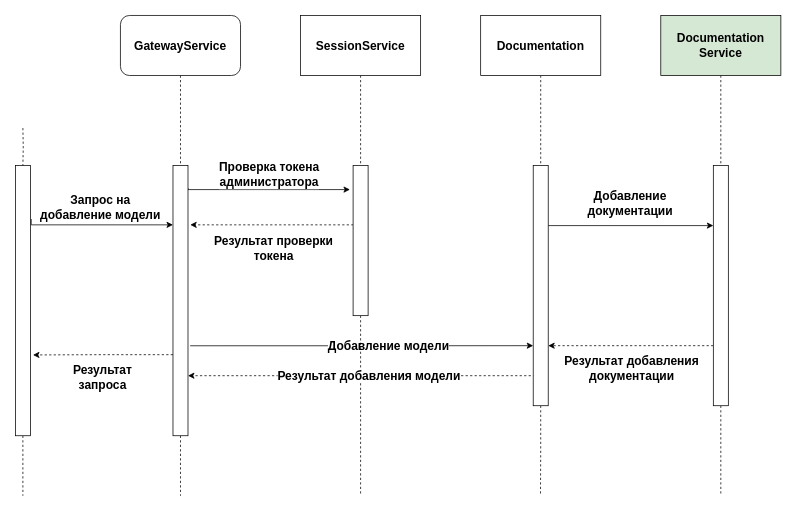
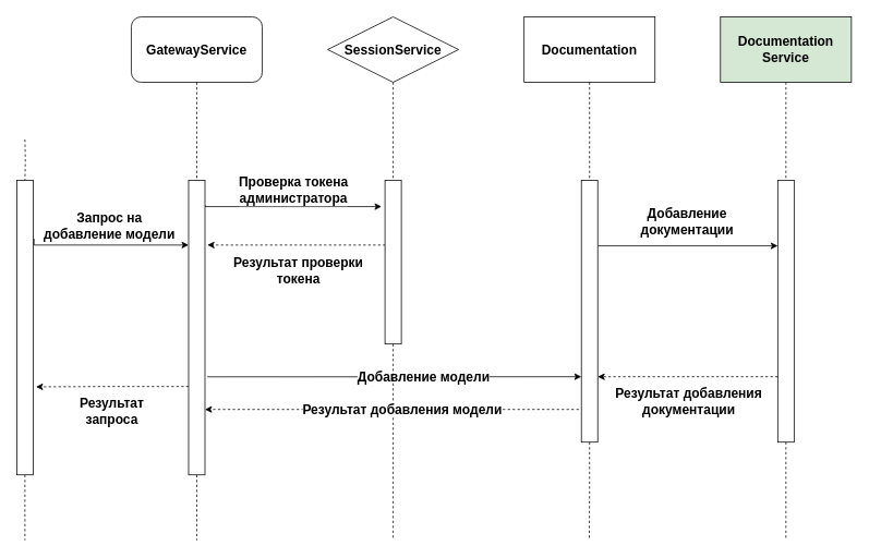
- <mxCell id="9" value="SessionService" style="rounded=0;whiteSpace=wrap;html=1;fontSize=16;fontStyle=1" parent="1" vertex="1"><mxGeometry x="400" y="20" width="160" height="80" as="geometry" /></mxCell>
+ <mxCell id="9" value="SessionService" style="rhombus;whiteSpace=wrap;html=1;fontSize=16;fontStyle=1;" parent="1" vertex="1"><mxGeometry x="400" y="20" width="160" height="80" as="geometry" /></mxCell>
